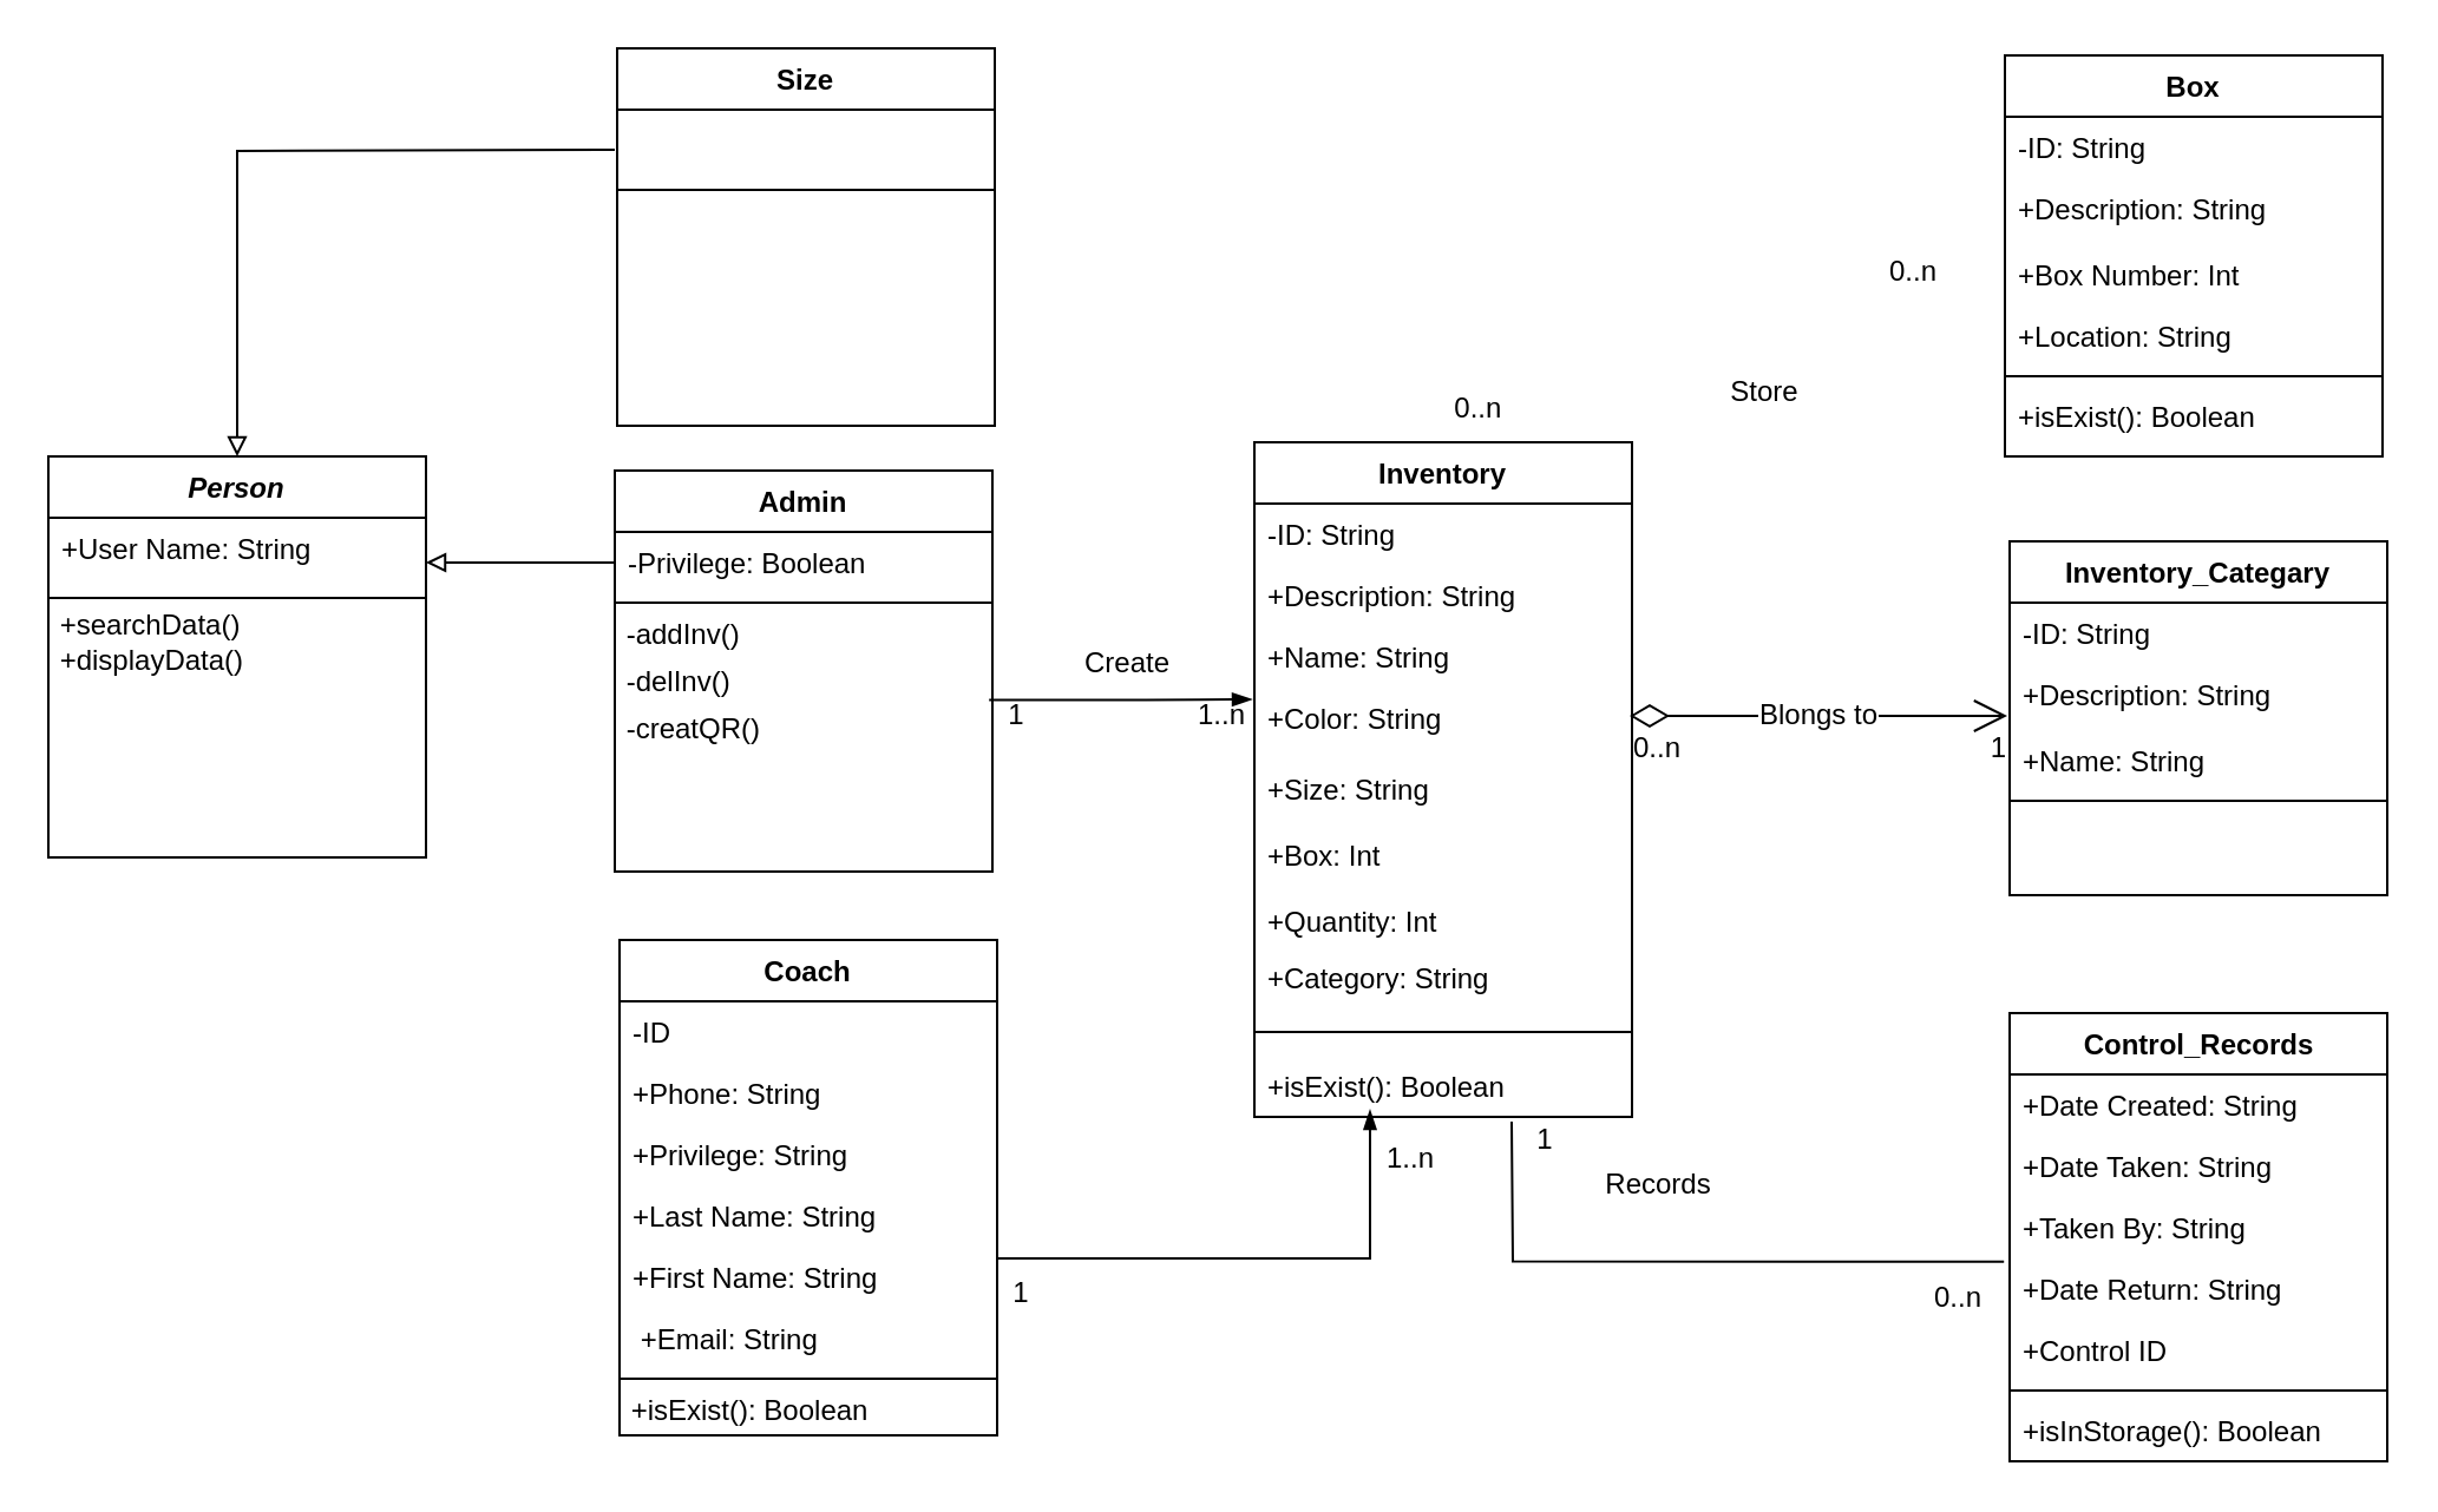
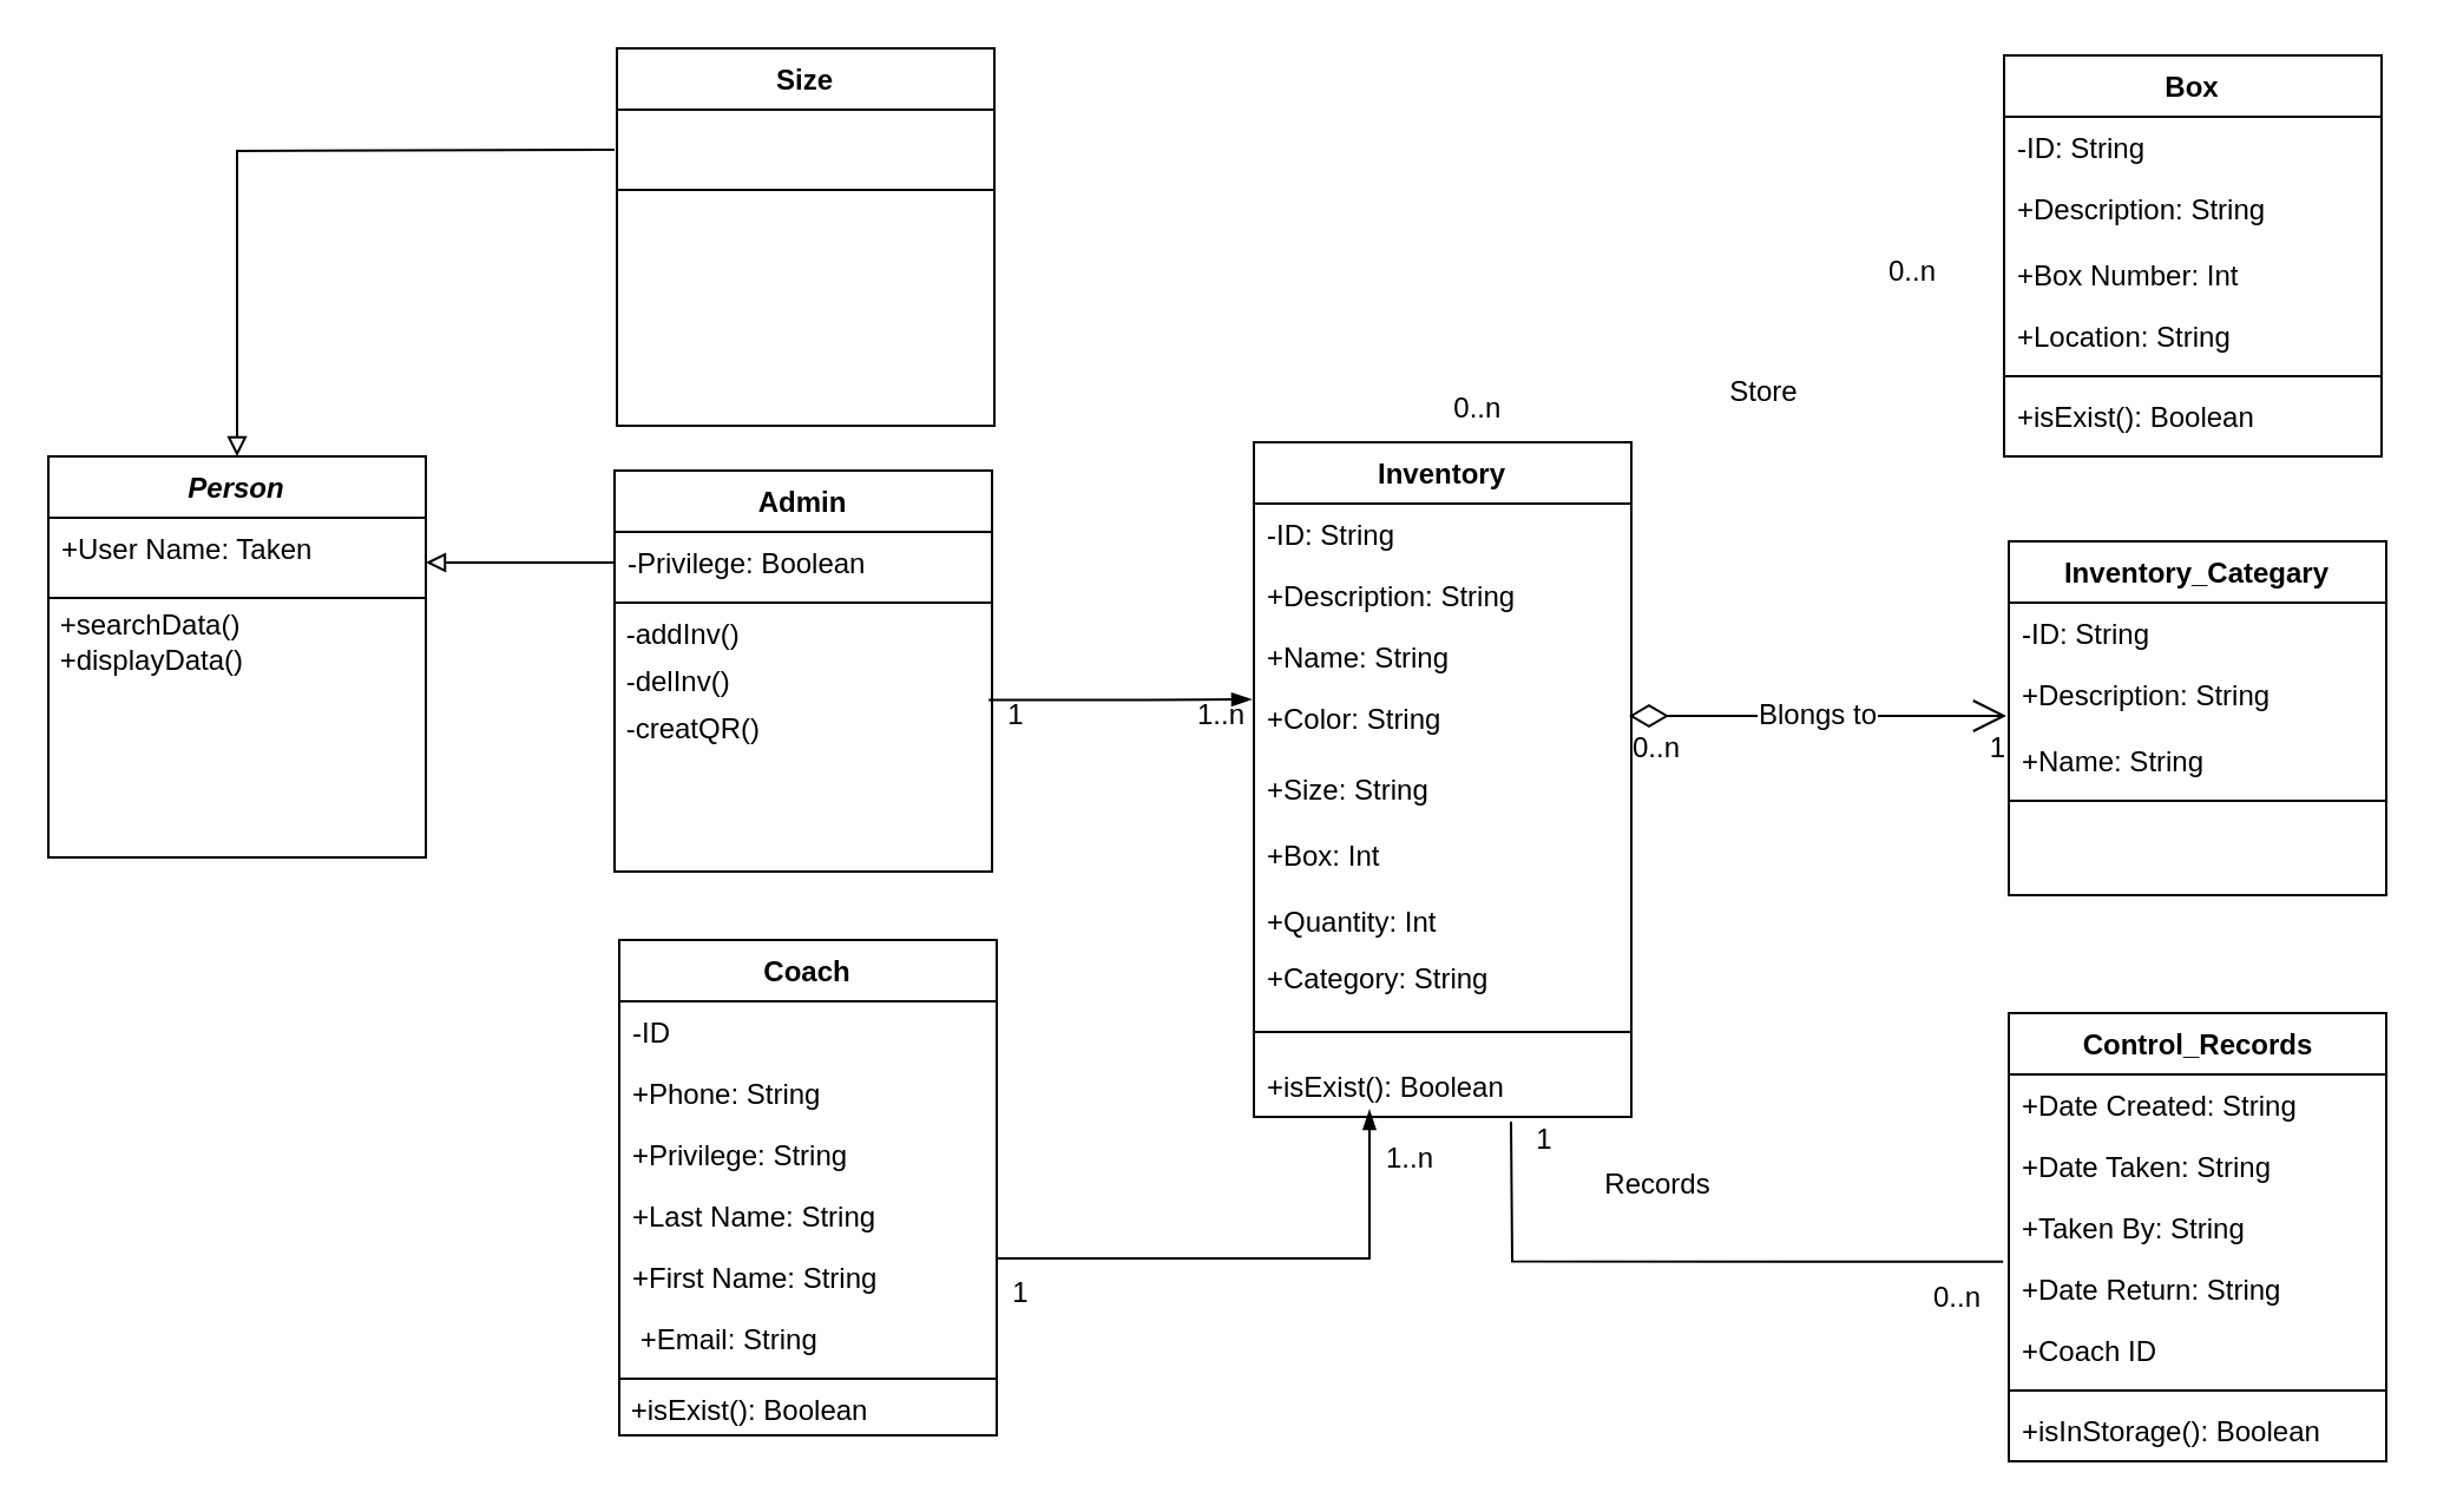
- <mxCell id="23" value="+User Name: String" style="text;align=left;verticalAlign=top;spacingLeft=4;spacingRight=4;overflow=hidden;rotatable=0;points=[[0,0.5],[1,0.5]];portConstraint=eastwest;rounded=0;shadow=0;html=0;" parent="22" vertex="1"><mxGeometry y="26" width="160" height="30" as="geometry" /></mxCell>
+ <mxCell id="23" value="+User Name: Taken" style="text;align=left;verticalAlign=top;spacingLeft=4;spacingRight=4;overflow=hidden;rotatable=0;points=[[0,0.5],[1,0.5]];portConstraint=eastwest;rounded=0;shadow=0;html=0;" parent="22" vertex="1"><mxGeometry y="26" width="160" height="30" as="geometry" /></mxCell>
- <mxCell id="56" value="Create" style="text;html=1;align=center;verticalAlign=middle;resizable=0;points=[];autosize=1;strokeColor=none;fillColor=none;fontSize=12;fontFamily=Helvetica;fontColor=default;" parent="1" vertex="1"><mxGeometry x="452" y="271" width="50" height="20" as="geometry" /></mxCell>
- <mxCell id="45" value="+Control ID" style="text;strokeColor=none;fillColor=none;align=left;verticalAlign=top;spacingLeft=4;spacingRight=4;overflow=hidden;rotatable=0;points=[[0,0.5],[1,0.5]];portConstraint=eastwest;" vertex="1" parent="40"><mxGeometry y="130" width="160" height="26" as="geometry" /></mxCell>
+ <mxCell id="45" value="+Coach ID" style="text;strokeColor=none;fillColor=none;align=left;verticalAlign=top;spacingLeft=4;spacingRight=4;overflow=hidden;rotatable=0;points=[[0,0.5],[1,0.5]];portConstraint=eastwest;" vertex="1" parent="40"><mxGeometry y="130" width="160" height="26" as="geometry" /></mxCell>
